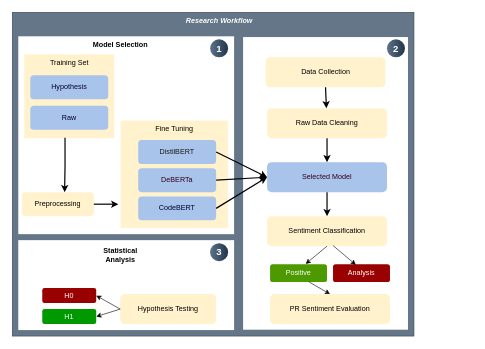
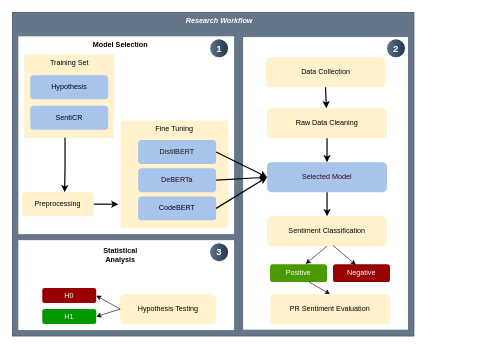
- <mxCell id="21" value="Raw" style="rounded=1;whiteSpace=wrap;html=1;fontSize=12;glass=0;strokeWidth=1;shadow=0;fillColor=#A9C4EB;fontColor=#000033;strokeColor=none;" parent="1" vertex="1"><mxGeometry x="50" y="176" width="130" height="40" as="geometry" /></mxCell>
+ <mxCell id="21" value="SentiCR" style="rounded=1;whiteSpace=wrap;html=1;fontSize=12;glass=0;strokeWidth=1;shadow=0;fillColor=#A9C4EB;fontColor=#000033;strokeColor=none;" parent="1" vertex="1"><mxGeometry x="50" y="176" width="130" height="40" as="geometry" /></mxCell>
- <mxCell id="11" value="Analysis" style="rounded=1;whiteSpace=wrap;html=1;fontSize=12;glass=0;strokeWidth=1;shadow=0;fillColor=#990000;fontColor=#ffffff;strokeColor=none;" parent="1" vertex="1"><mxGeometry x="555" y="440" width="95" height="30" as="geometry" /></mxCell>
+ <mxCell id="11" value="Negative" style="rounded=1;whiteSpace=wrap;html=1;fontSize=12;glass=0;strokeWidth=1;shadow=0;fillColor=#990000;fontColor=#ffffff;strokeColor=none;" parent="1" vertex="1"><mxGeometry x="555" y="440" width="95" height="30" as="geometry" /></mxCell>
